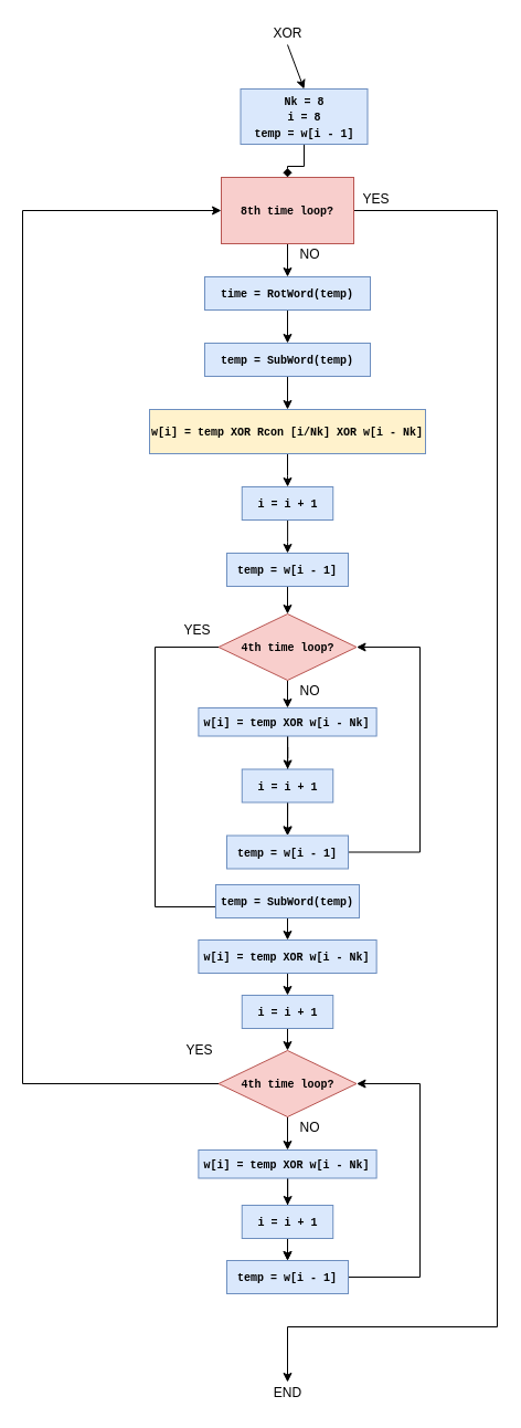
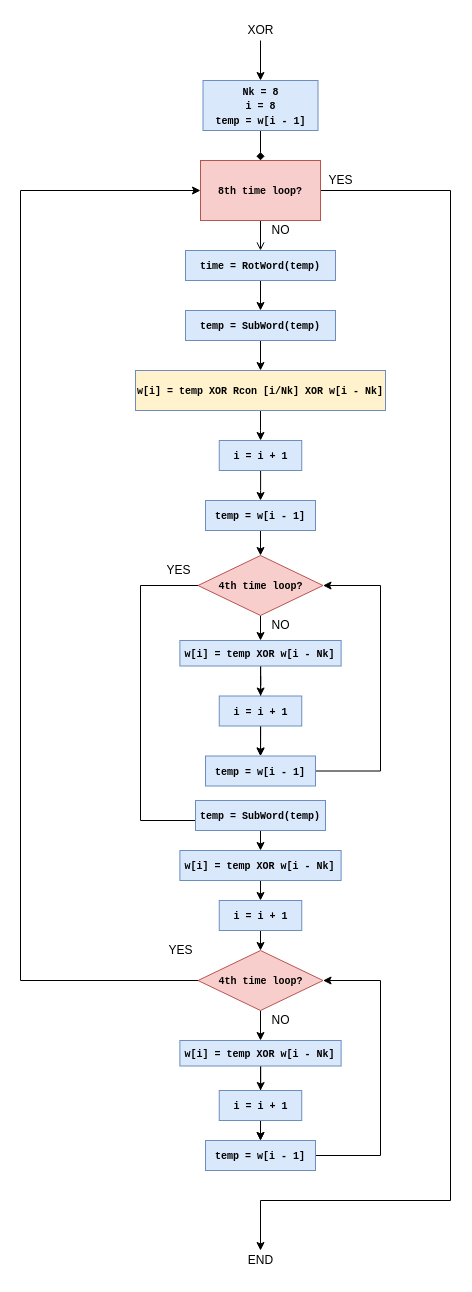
- <mxCell id="6" value="&lt;font style=&quot;font-size: 10px ; line-height: 100%&quot; face=&quot;Courier New&quot;&gt;&lt;b&gt;Nk = 8&lt;br&gt;i = 8&lt;br&gt;temp = w[i - 1]&lt;/b&gt;&lt;/font&gt;" style="rounded=0;whiteSpace=wrap;html=1;fillColor=#dae8fc;strokeColor=#6c8ebf;" parent="1" vertex="1"><mxGeometry x="217.5" y="80" width="115" height="50" as="geometry" /></mxCell>
+ <mxCell id="6" value="&lt;font style=&quot;font-size: 10px ; line-height: 100%&quot; face=&quot;Courier New&quot;&gt;&lt;b&gt;Nk = 8&lt;br&gt;i = 8&lt;br&gt;temp = w[i - 1]&lt;/b&gt;&lt;/font&gt;" style="rounded=0;whiteSpace=wrap;html=1;fillColor=#dae8fc;strokeColor=#6c8ebf;" parent="1" vertex="1"><mxGeometry x="202.5" y="80" width="115" height="50" as="geometry" /></mxCell>
- <mxCell id="2" value="" style="edgeStyle=orthogonalEdgeStyle;rounded=0;orthogonalLoop=1;jettySize=auto;html=1;" parent="1" source="4" target="8" edge="1"><mxGeometry relative="1" as="geometry" /></mxCell>
+ <mxCell id="2" value="" style="edgeStyle=orthogonalEdgeStyle;rounded=0;orthogonalLoop=1;jettySize=auto;html=1;endArrow=open;" parent="1" source="4" target="8" edge="1"><mxGeometry relative="1" as="geometry" /></mxCell>
